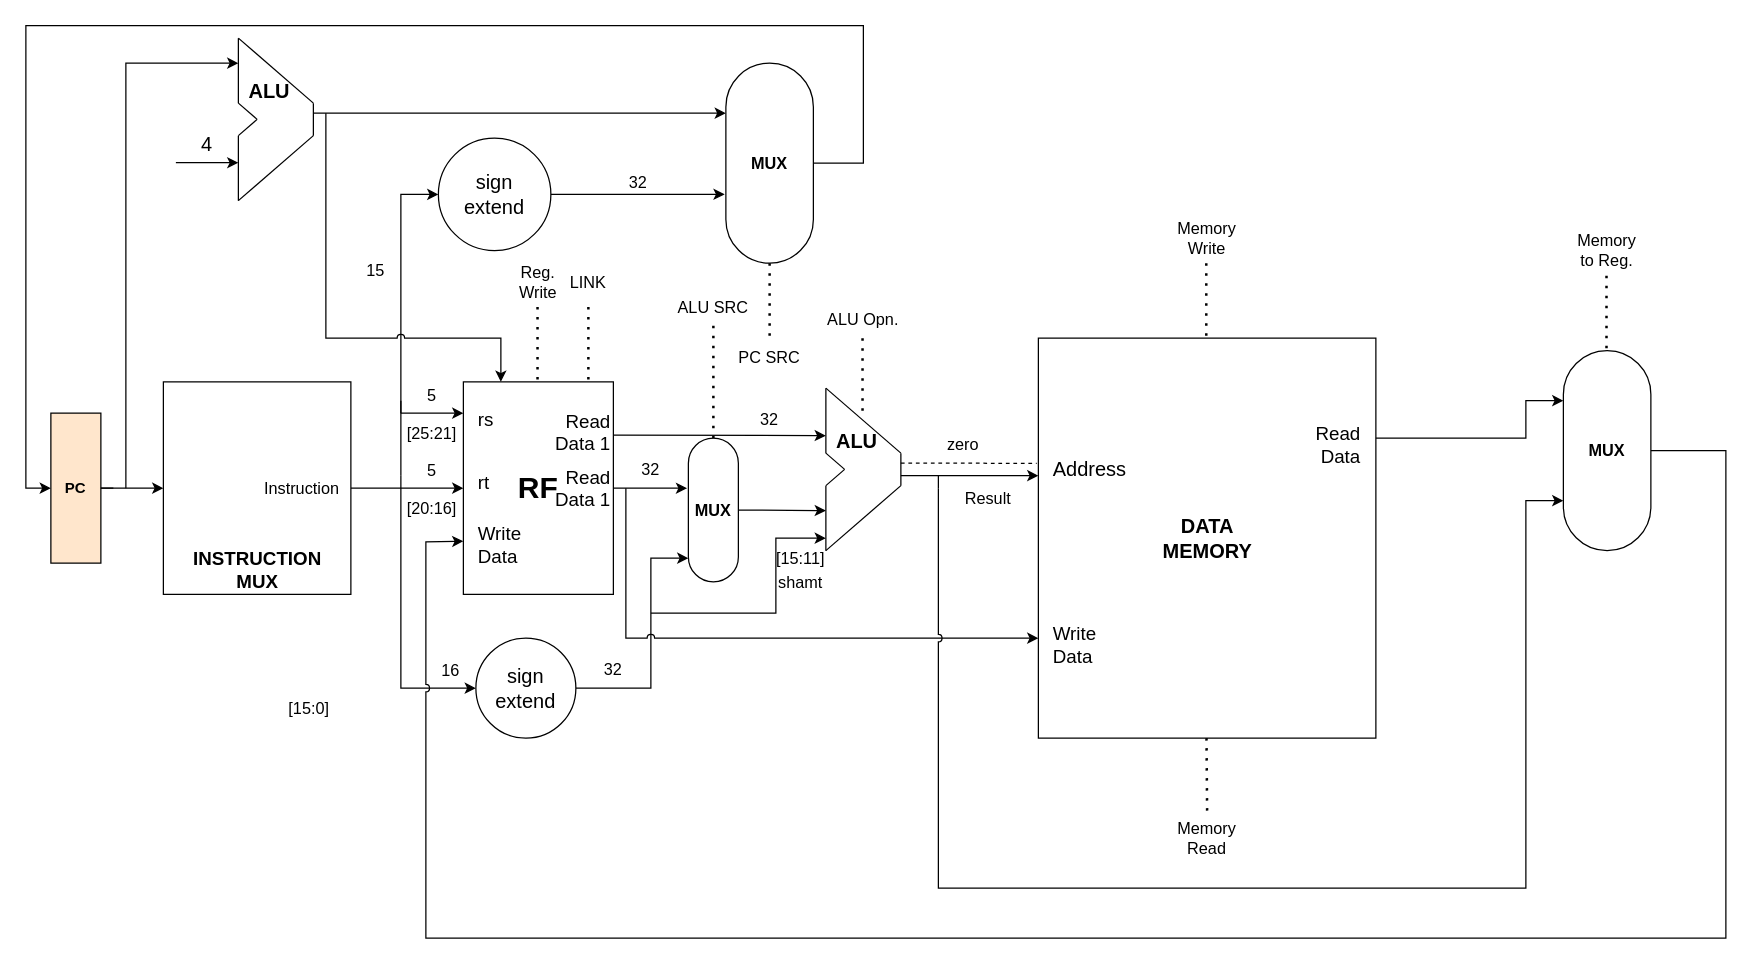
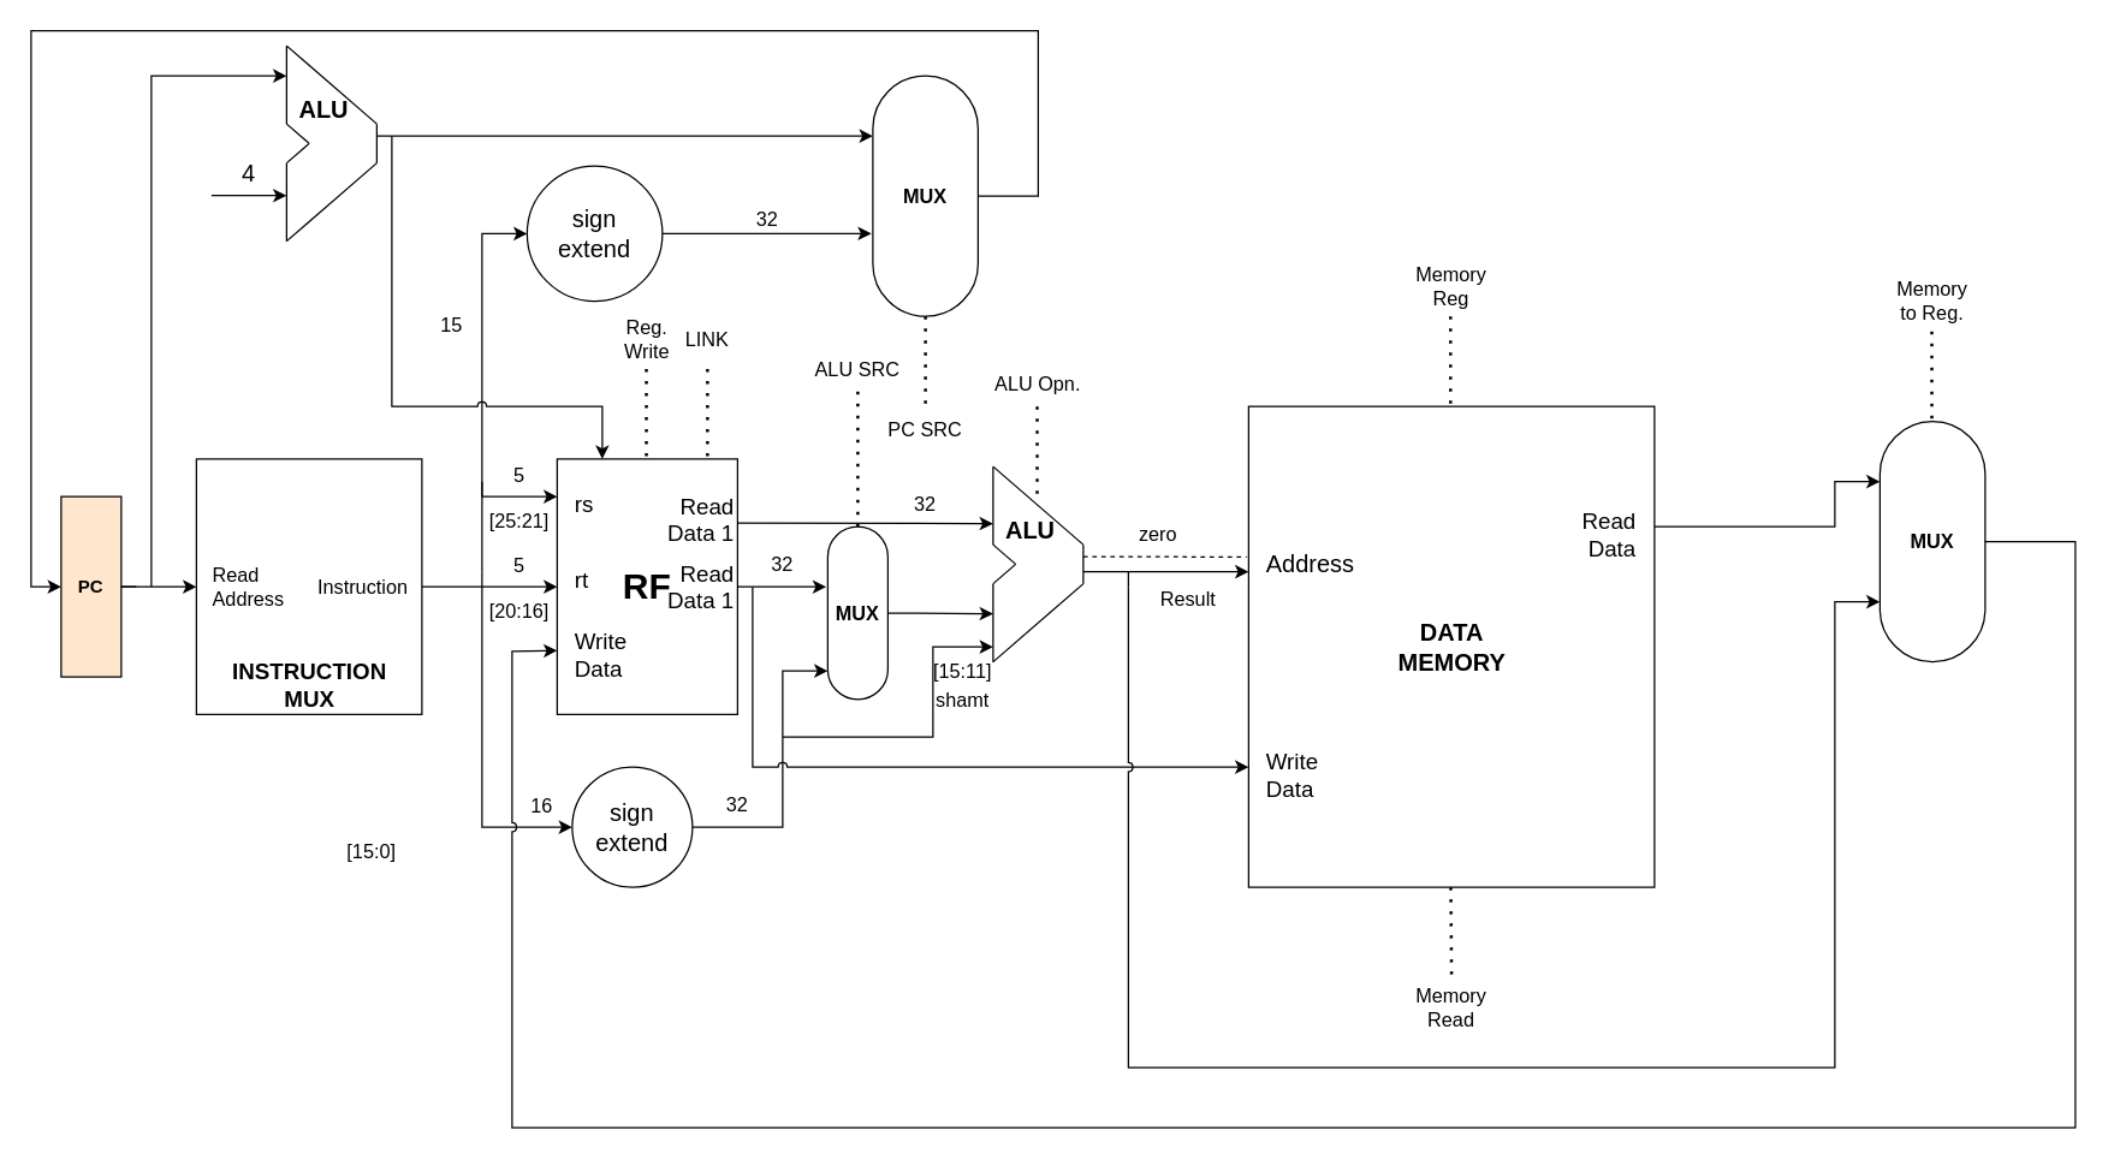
- <mxCell id="98" value="Memory Write" style="text;html=1;strokeColor=none;fillColor=none;align=center;verticalAlign=middle;whiteSpace=wrap;rounded=0;fontSize=13;" vertex="1" parent="1"><mxGeometry x="935" y="170" width="60" height="40" as="geometry" /></mxCell>
+ <mxCell id="98" value="Memory Reg" style="text;html=1;strokeColor=none;fillColor=none;align=center;verticalAlign=middle;whiteSpace=wrap;rounded=0;fontSize=13;" vertex="1" parent="1"><mxGeometry x="935" y="170" width="60" height="40" as="geometry" /></mxCell>
+ <mxCell id="60" value="&lt;div align=&quot;left&quot;&gt;Read Address&lt;br&gt;&lt;/div&gt;" style="text;html=1;strokeColor=none;fillColor=none;align=center;verticalAlign=middle;whiteSpace=wrap;rounded=0;fontSize=13;" vertex="1" parent="1"><mxGeometry x="140" y="375" width="60" height="30" as="geometry" /></mxCell>
